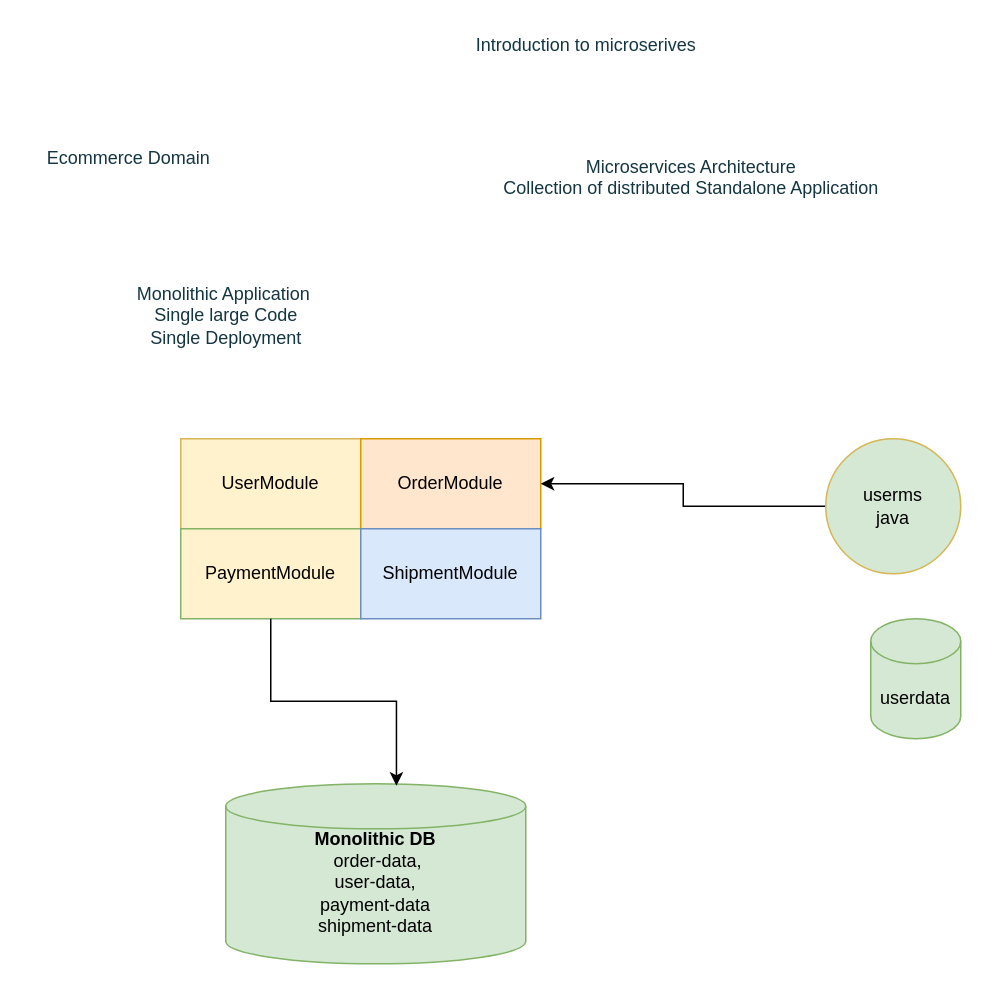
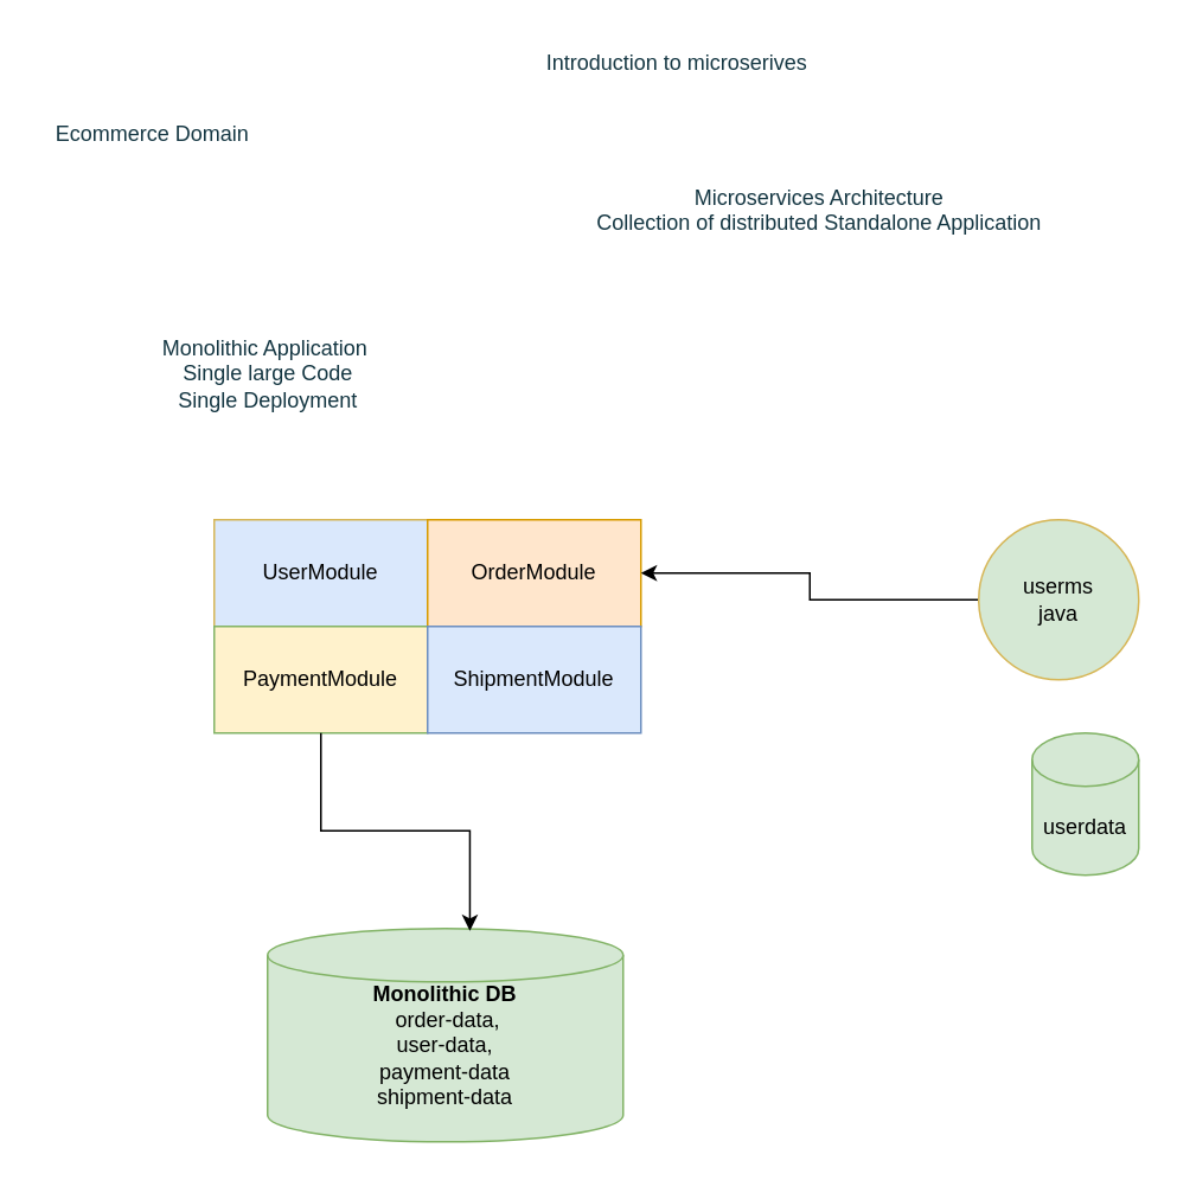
- <mxCell id="2" value="Introduction to microserives" style="text;html=1;align=center;verticalAlign=middle;resizable=0;points=[];autosize=1;strokeColor=none;fillColor=none;labelBackgroundColor=none;fontColor=#143642;" parent="1" vertex="1"><mxGeometry x="305" y="15" width="170" height="30" as="geometry" /></mxCell>
+ <mxCell id="2" value="Introduction to microserives" style="text;html=1;align=center;verticalAlign=middle;resizable=0;points=[];autosize=1;strokeColor=none;fillColor=none;labelBackgroundColor=none;fontColor=#143642;" parent="1" vertex="1"><mxGeometry x="295" y="20" width="170" height="30" as="geometry" /></mxCell>
- <mxCell id="3" value="Ecommerce Domain&lt;div&gt;&lt;br&gt;&lt;/div&gt;" style="text;html=1;align=center;verticalAlign=middle;resizable=0;points=[];autosize=1;strokeColor=none;fillColor=none;labelBackgroundColor=none;fontColor=#143642;" parent="1" vertex="1"><mxGeometry x="20" y="92" width="130" height="40" as="geometry" /></mxCell>
+ <mxCell id="3" value="Ecommerce Domain&lt;div&gt;&lt;br&gt;&lt;/div&gt;" style="text;html=1;align=center;verticalAlign=middle;resizable=0;points=[];autosize=1;strokeColor=none;fillColor=none;labelBackgroundColor=none;fontColor=#143642;" parent="1" vertex="1"><mxGeometry x="20" y="62" width="130" height="40" as="geometry" /></mxCell>
- <mxCell id="6" value="UserModule" style="rounded=0;whiteSpace=wrap;html=1;fillColor=#fff2cc;strokeColor=#d6b656;" vertex="1" parent="1"><mxGeometry x="120" y="292" width="120" height="60" as="geometry" /></mxCell>
+ <mxCell id="6" value="UserModule" style="rounded=0;whiteSpace=wrap;html=1;fillColor=#dae8fc;strokeColor=#d6b656;" vertex="1" parent="1"><mxGeometry x="120" y="292" width="120" height="60" as="geometry" /></mxCell>
